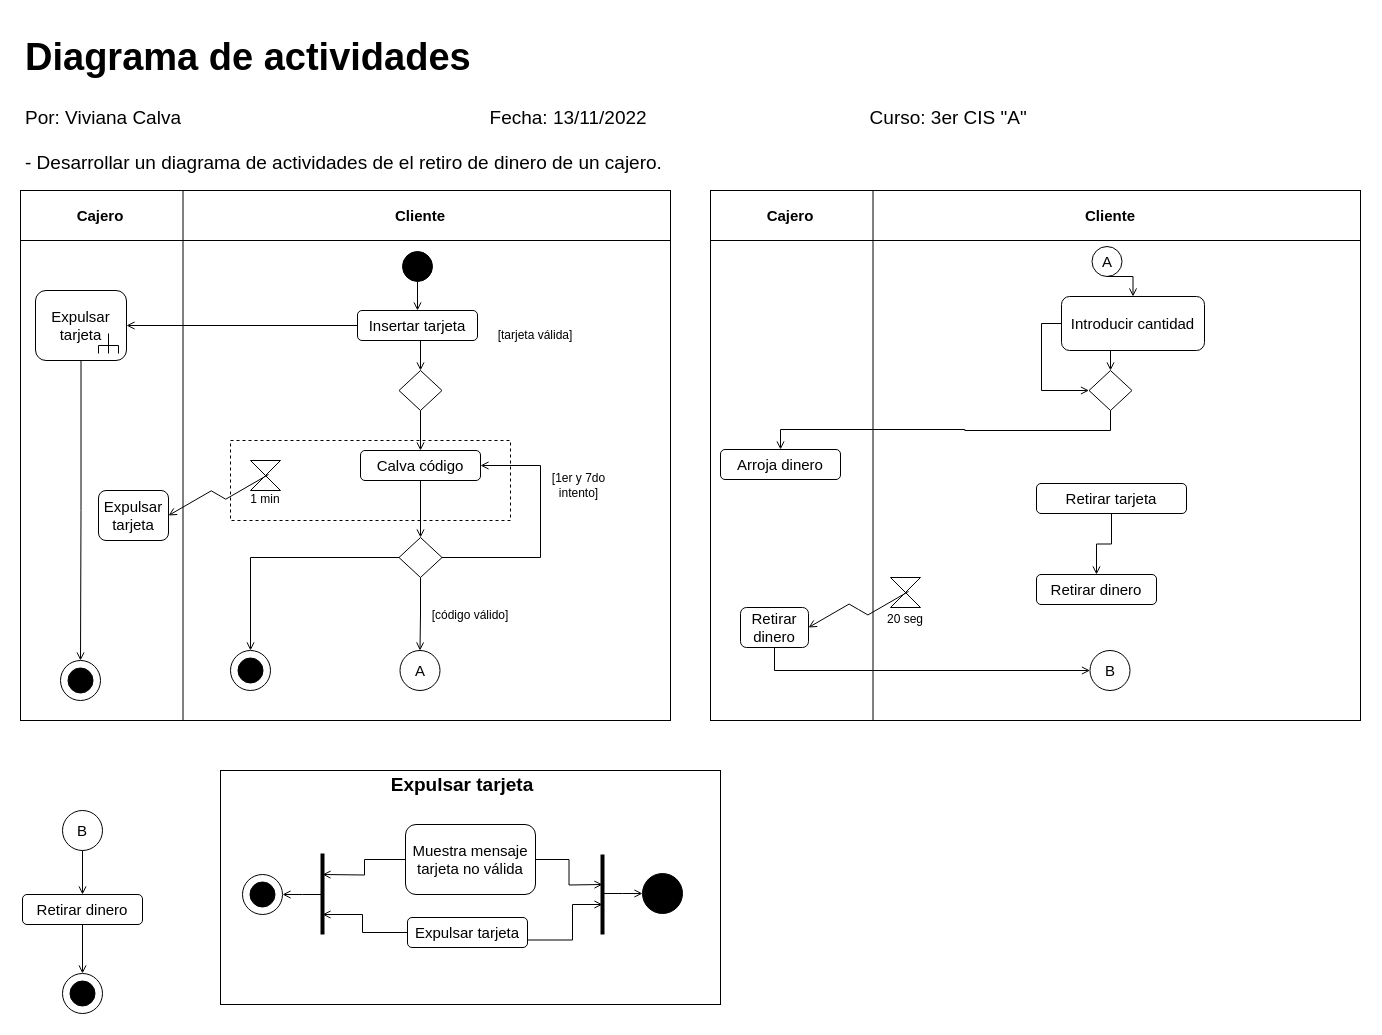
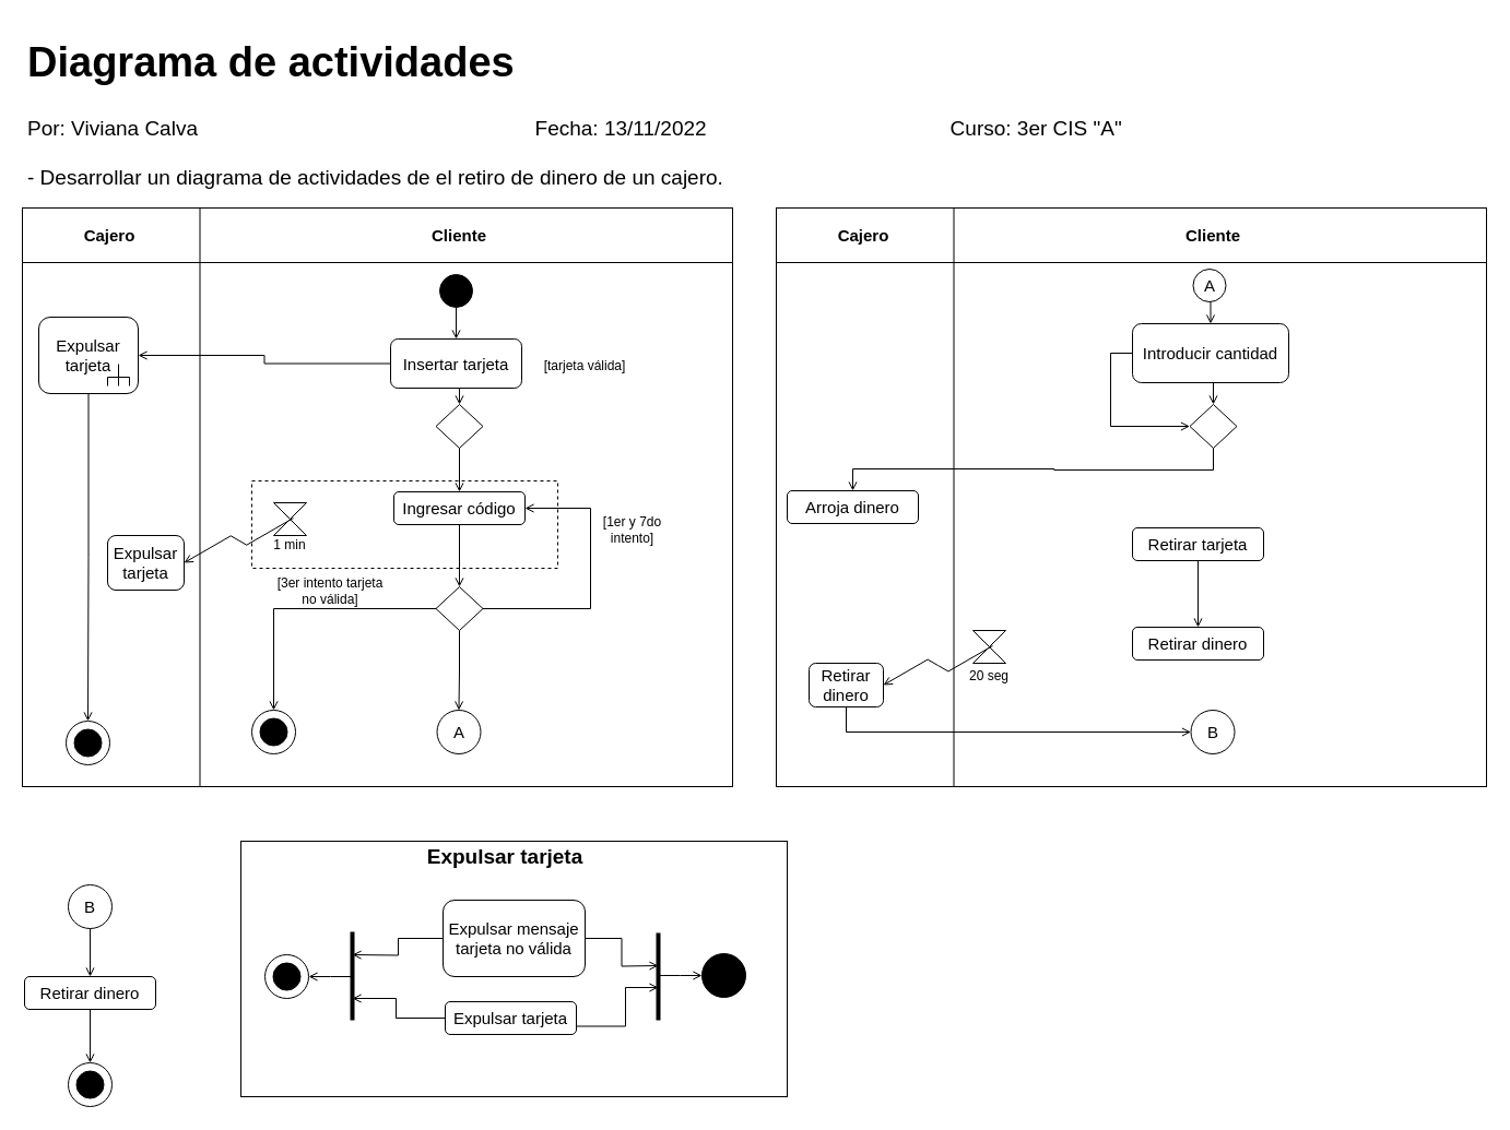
- <mxCell id="58" value="Introducir cantidad" style="rounded=1;whiteSpace=wrap;html=1;fillStyle=solid;fontSize=15;fillColor=none;" vertex="1" parent="1"><mxGeometry x="1061" y="296" width="143" height="54" as="geometry" /></mxCell>
+ <mxCell id="58" value="Introducir cantidad" style="rounded=1;whiteSpace=wrap;html=1;fillStyle=solid;fontSize=15;fillColor=none;" vertex="1" parent="1"><mxGeometry x="1036" y="296" width="143" height="54" as="geometry" /></mxCell>
- <mxCell id="16" value="Insertar tarjeta" style="rounded=1;whiteSpace=wrap;html=1;fillStyle=solid;fontSize=15;fillColor=none;" vertex="1" parent="4"><mxGeometry x="337" y="120" width="120" height="30" as="geometry" /></mxCell>
+ <mxCell id="16" value="Insertar tarjeta" style="rounded=1;whiteSpace=wrap;html=1;fillStyle=solid;fontSize=15;fillColor=none;" vertex="1" parent="4"><mxGeometry x="337" y="120" width="120" height="45" as="geometry" /></mxCell>
- <mxCell id="18" value="Calva código" style="rounded=1;whiteSpace=wrap;html=1;fillStyle=solid;fontSize=15;fillColor=none;" vertex="1" parent="4"><mxGeometry x="340" y="260" width="120" height="30" as="geometry" /></mxCell>
+ <mxCell id="18" value="Ingresar código" style="rounded=1;whiteSpace=wrap;html=1;fillStyle=solid;fontSize=15;fillColor=none;" vertex="1" parent="4"><mxGeometry x="340" y="260" width="120" height="30" as="geometry" /></mxCell>
- <mxCell id="69" value="Retirar tarjeta" style="rounded=1;whiteSpace=wrap;html=1;fillStyle=solid;fontSize=15;fillColor=none;" vertex="1" parent="1"><mxGeometry x="1036" y="483" width="150" height="30" as="geometry" /></mxCell>
+ <mxCell id="69" value="Retirar tarjeta" style="rounded=1;whiteSpace=wrap;html=1;fillStyle=solid;fontSize=15;fillColor=none;" vertex="1" parent="1"><mxGeometry x="1036" y="483" width="120" height="30" as="geometry" /></mxCell>
+ <mxCell id="41" value="[3er intento tarjeta no válida]" style="text;html=1;strokeColor=none;fillColor=none;align=center;verticalAlign=middle;whiteSpace=wrap;rounded=0;fillStyle=solid;fontSize=12;" vertex="1" parent="4"><mxGeometry x="232" y="336" width="100" height="30" as="geometry" /></mxCell>
- <mxCell id="39" value="[código válido]" style="text;html=1;strokeColor=none;fillColor=none;align=center;verticalAlign=middle;whiteSpace=wrap;rounded=0;fillStyle=solid;fontSize=12;" vertex="1" parent="4"><mxGeometry x="400" y="410" width="100" height="30" as="geometry" /></mxCell>
- <mxCell id="83" value="Muestra mensaje tarjeta no válida" style="rounded=1;whiteSpace=wrap;html=1;fillStyle=solid;fontSize=15;fillColor=none;" vertex="1" parent="1"><mxGeometry x="405" y="824" width="130" height="70" as="geometry" /></mxCell>
+ <mxCell id="83" value="Expulsar mensaje tarjeta no válida" style="rounded=1;whiteSpace=wrap;html=1;fillStyle=solid;fontSize=15;fillColor=none;" vertex="1" parent="1"><mxGeometry x="405" y="824" width="130" height="70" as="geometry" /></mxCell>
